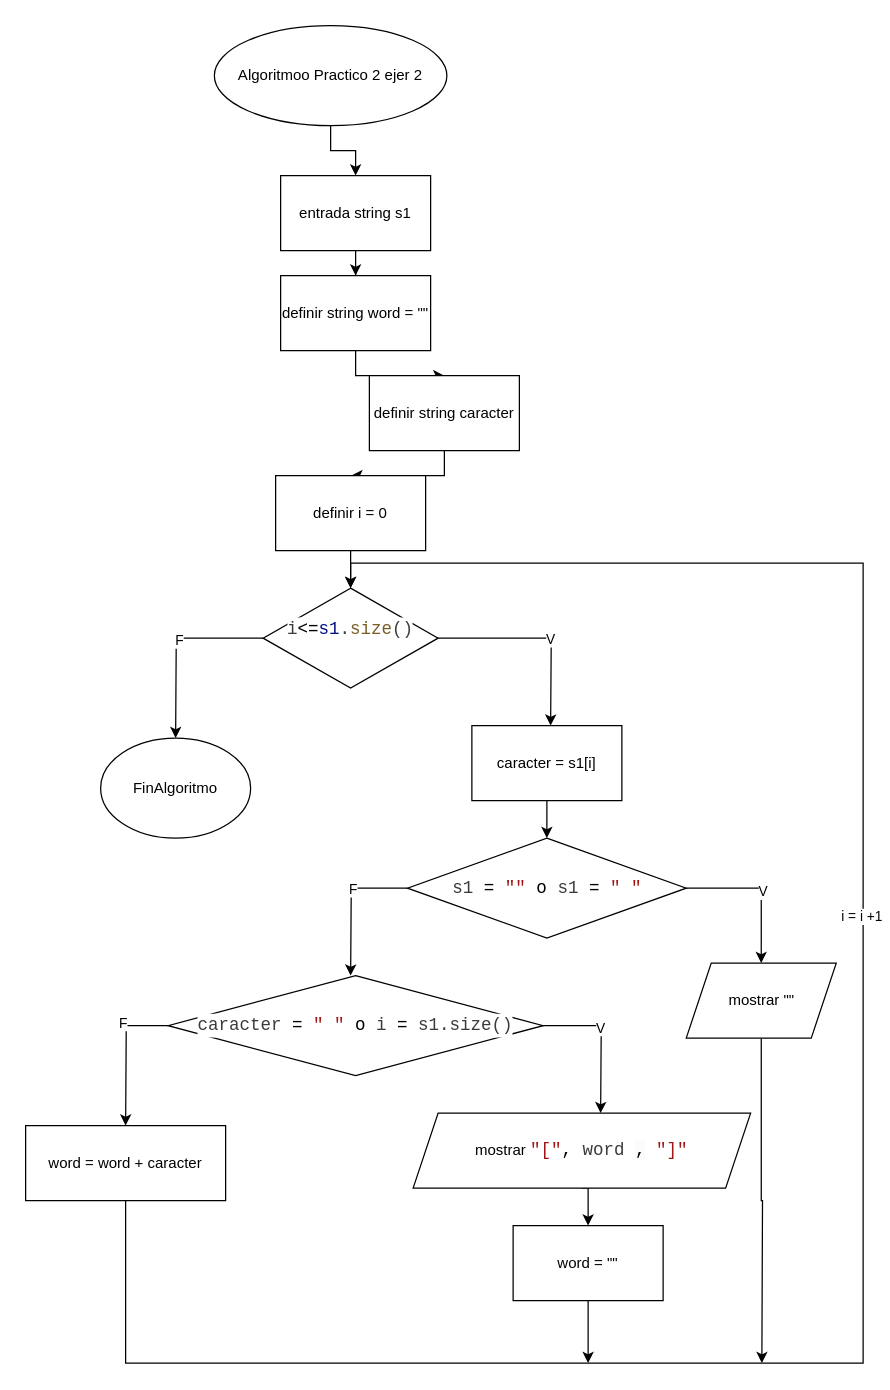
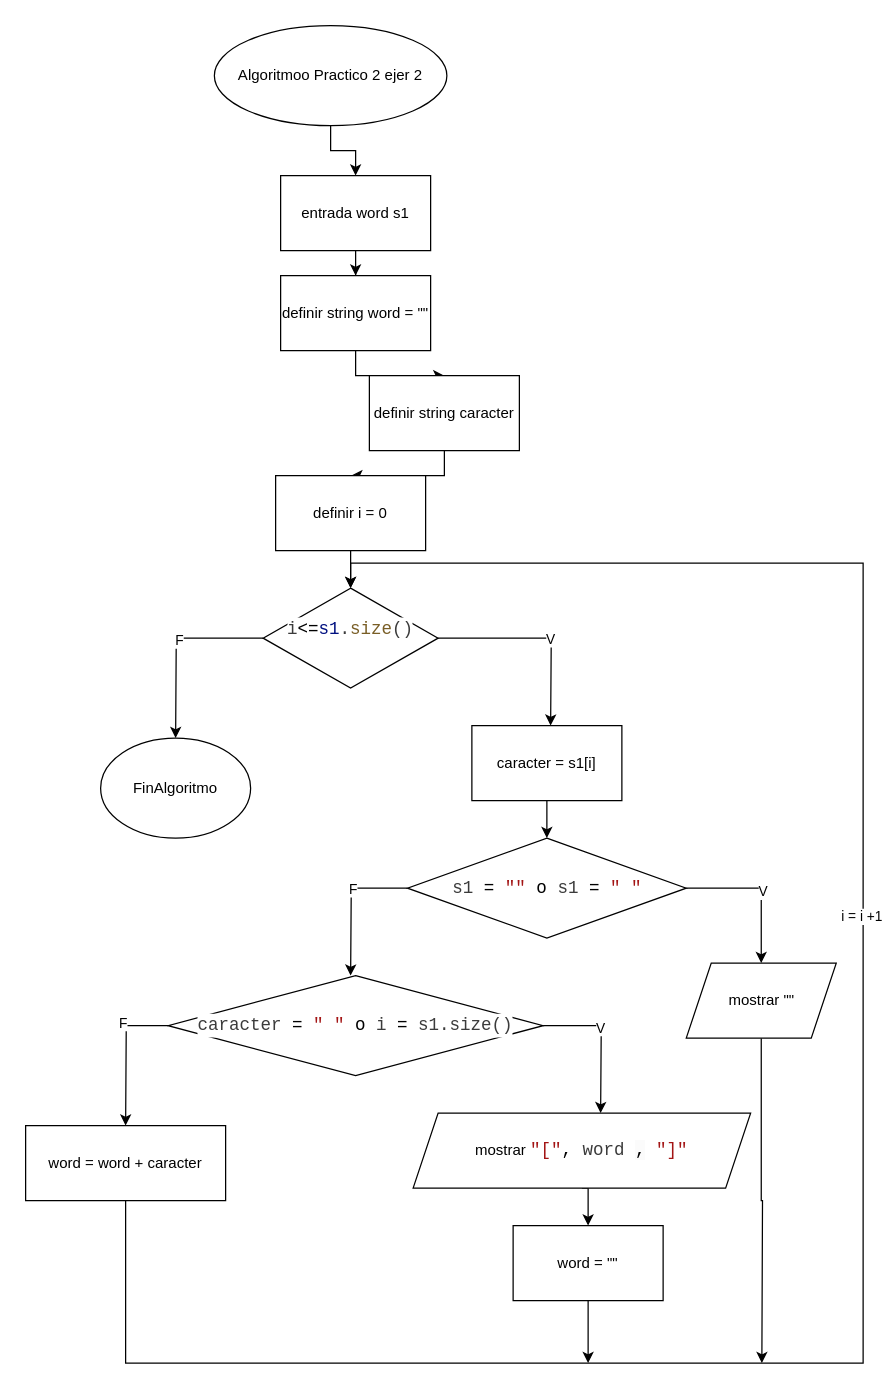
- <mxCell id="5" value="entrada string s1" style="rounded=0;whiteSpace=wrap;html=1;" vertex="1" parent="1"><mxGeometry x="224" y="140" width="120" height="60" as="geometry" /></mxCell>
+ <mxCell id="5" value="entrada word s1" style="rounded=0;whiteSpace=wrap;html=1;" vertex="1" parent="1"><mxGeometry x="224" y="140" width="120" height="60" as="geometry" /></mxCell>
